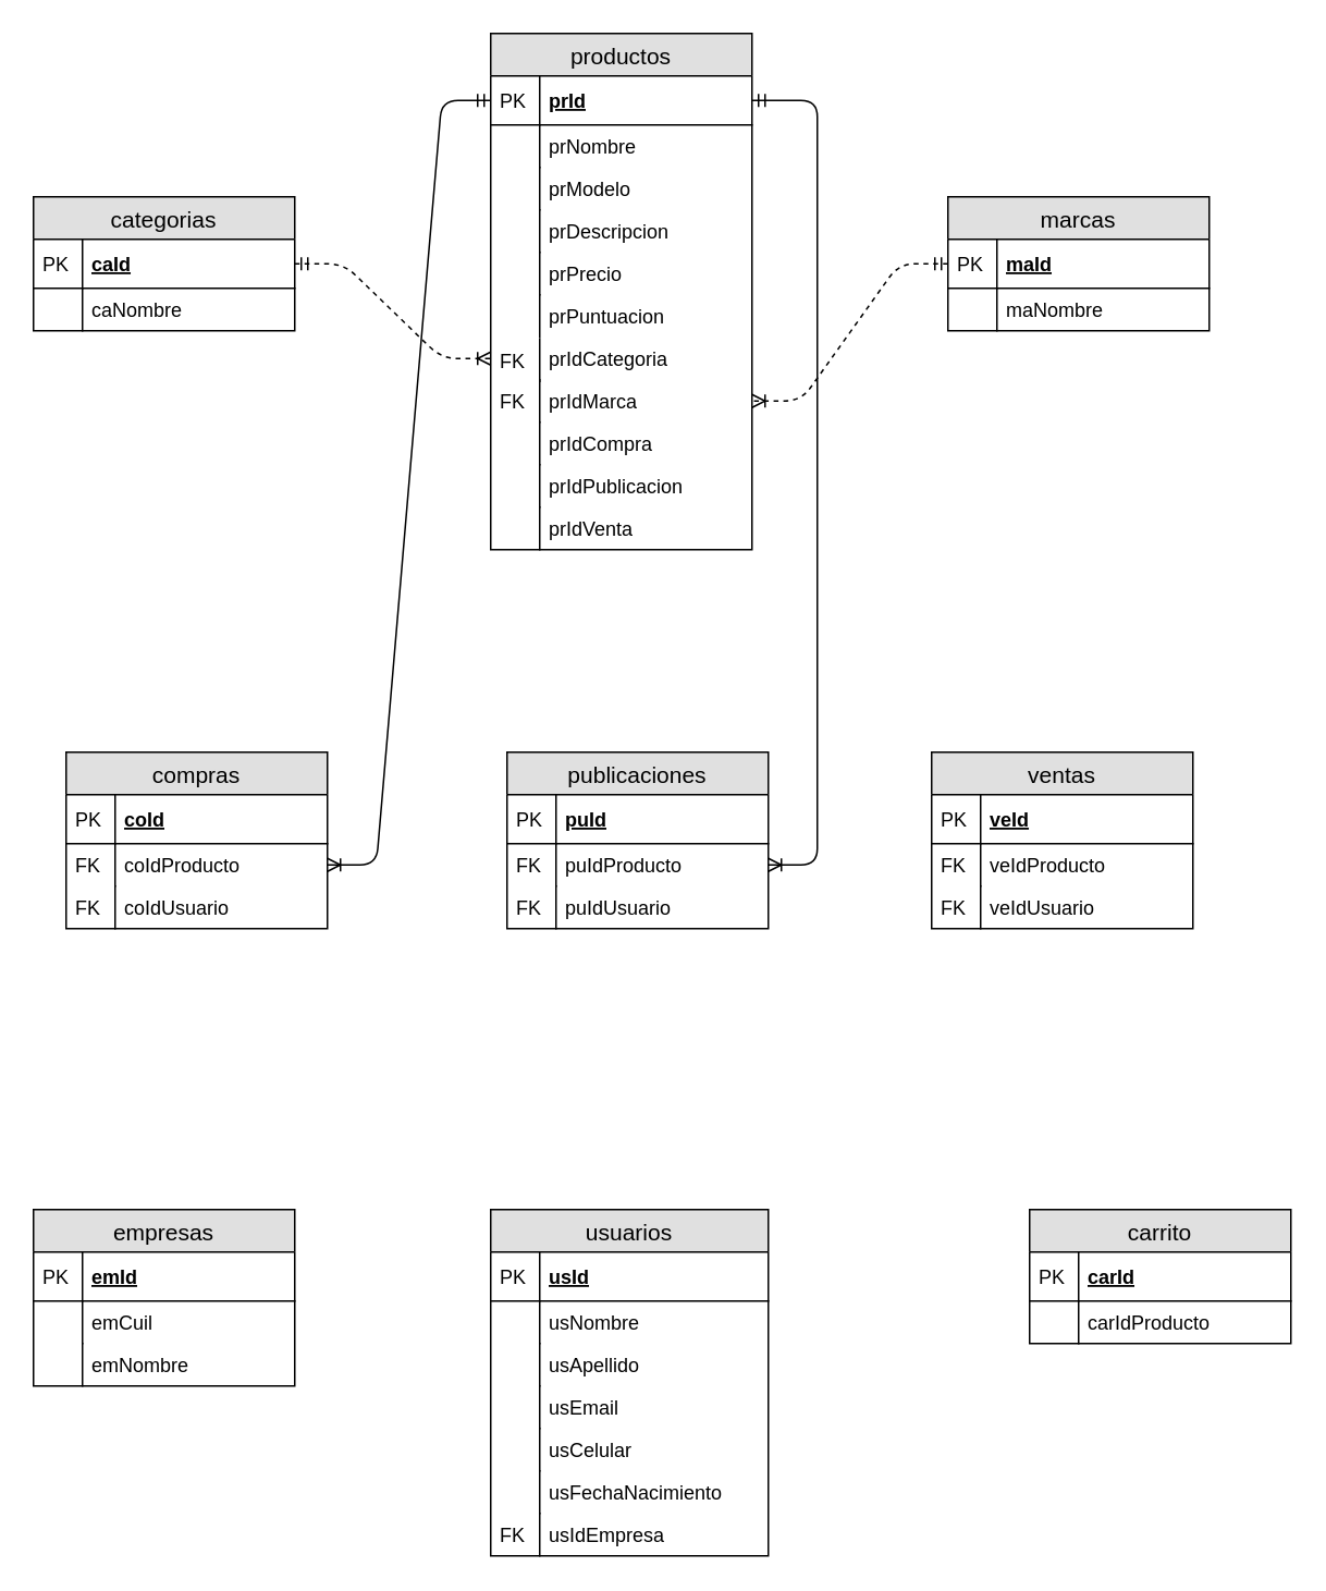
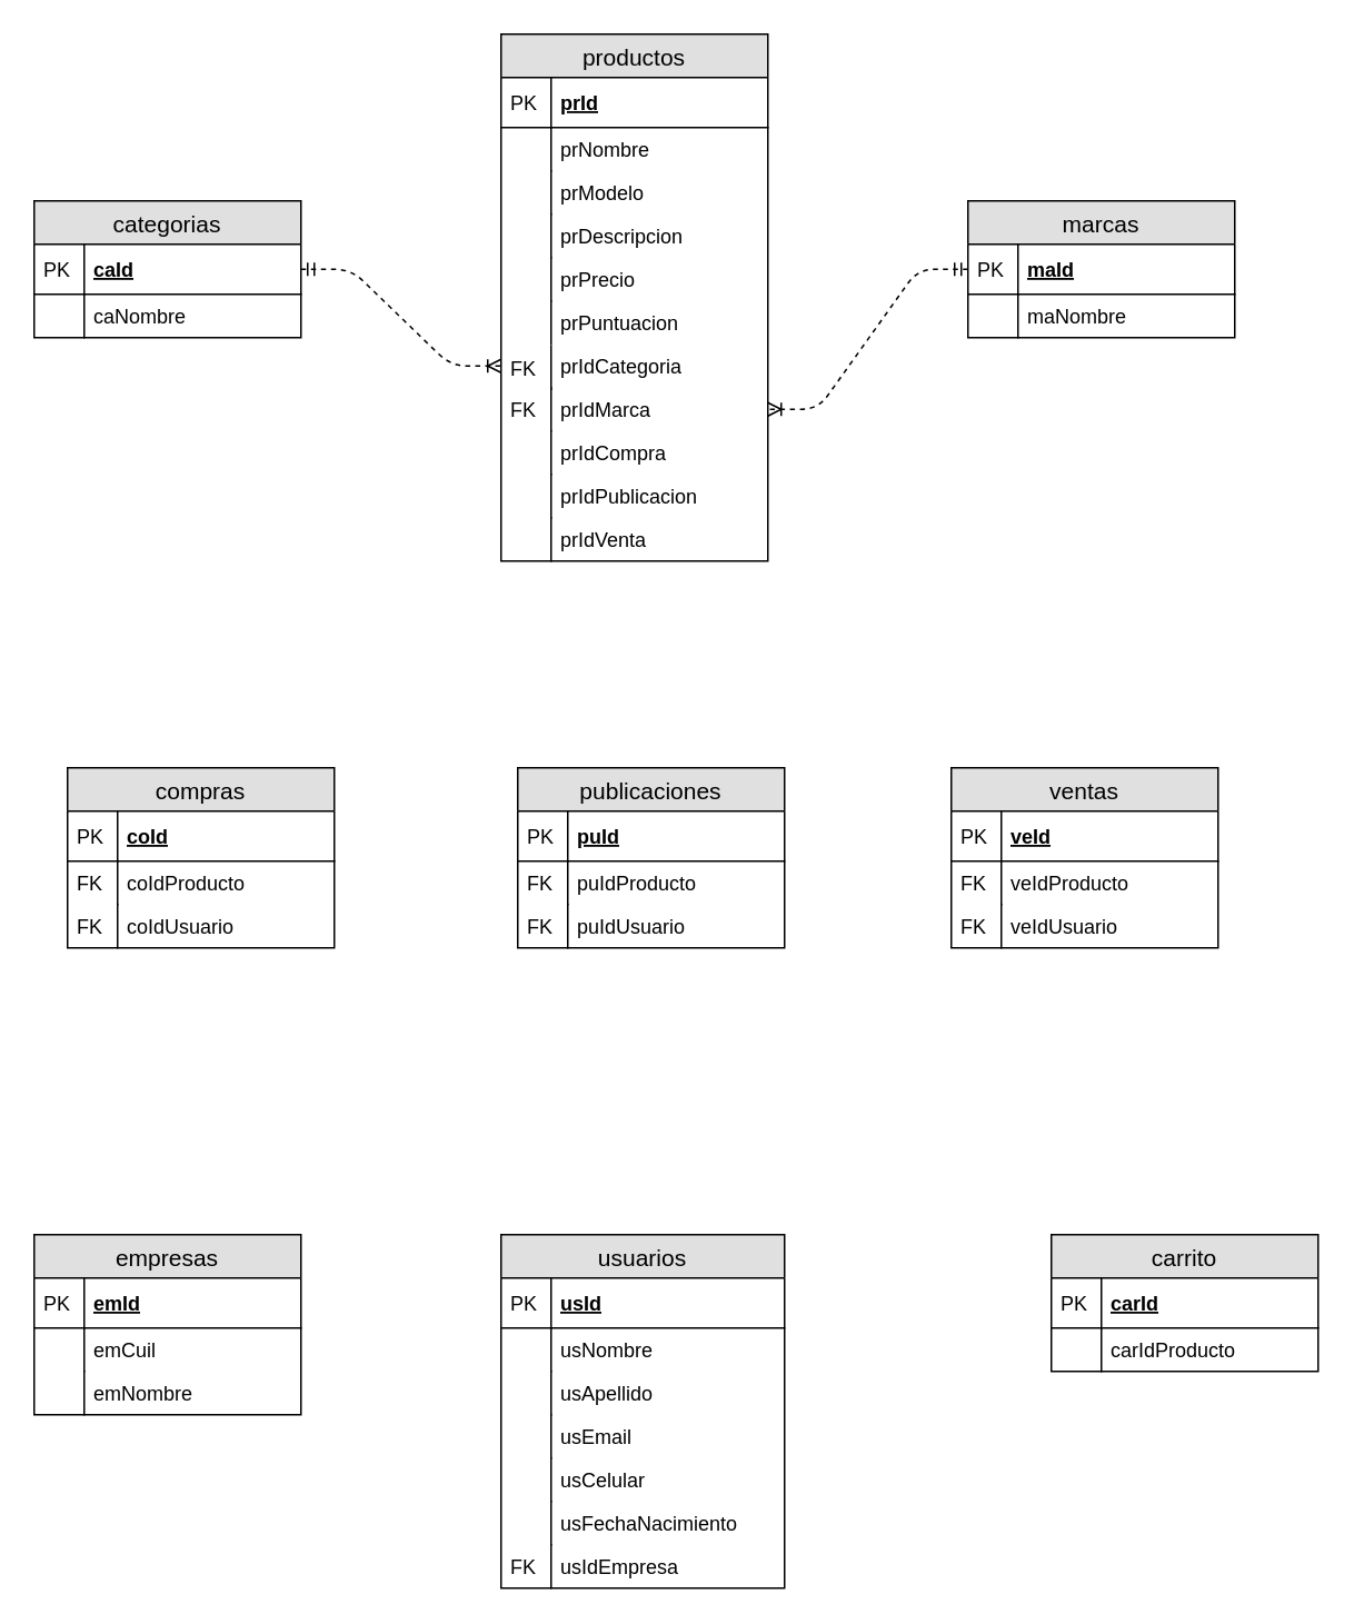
- <mxCell id="85" value="" style="edgeStyle=entityRelationEdgeStyle;fontSize=12;html=1;endArrow=ERoneToMany;startArrow=ERmandOne;" edge="1" parent="1" source="3" target="65"><mxGeometry width="100" height="100" relative="1" as="geometry"><mxPoint x="330" y="580" as="sourcePoint" /><mxPoint x="280" y="330" as="targetPoint" /></mxGeometry></mxCell>
- <mxCell id="86" value="" style="edgeStyle=entityRelationEdgeStyle;fontSize=12;html=1;endArrow=ERoneToMany;startArrow=ERmandOne;" edge="1" parent="1" source="3" target="79"><mxGeometry width="100" height="100" relative="1" as="geometry"><mxPoint x="450" y="390" as="sourcePoint" /><mxPoint x="210" y="539" as="targetPoint" /></mxGeometry></mxCell>
